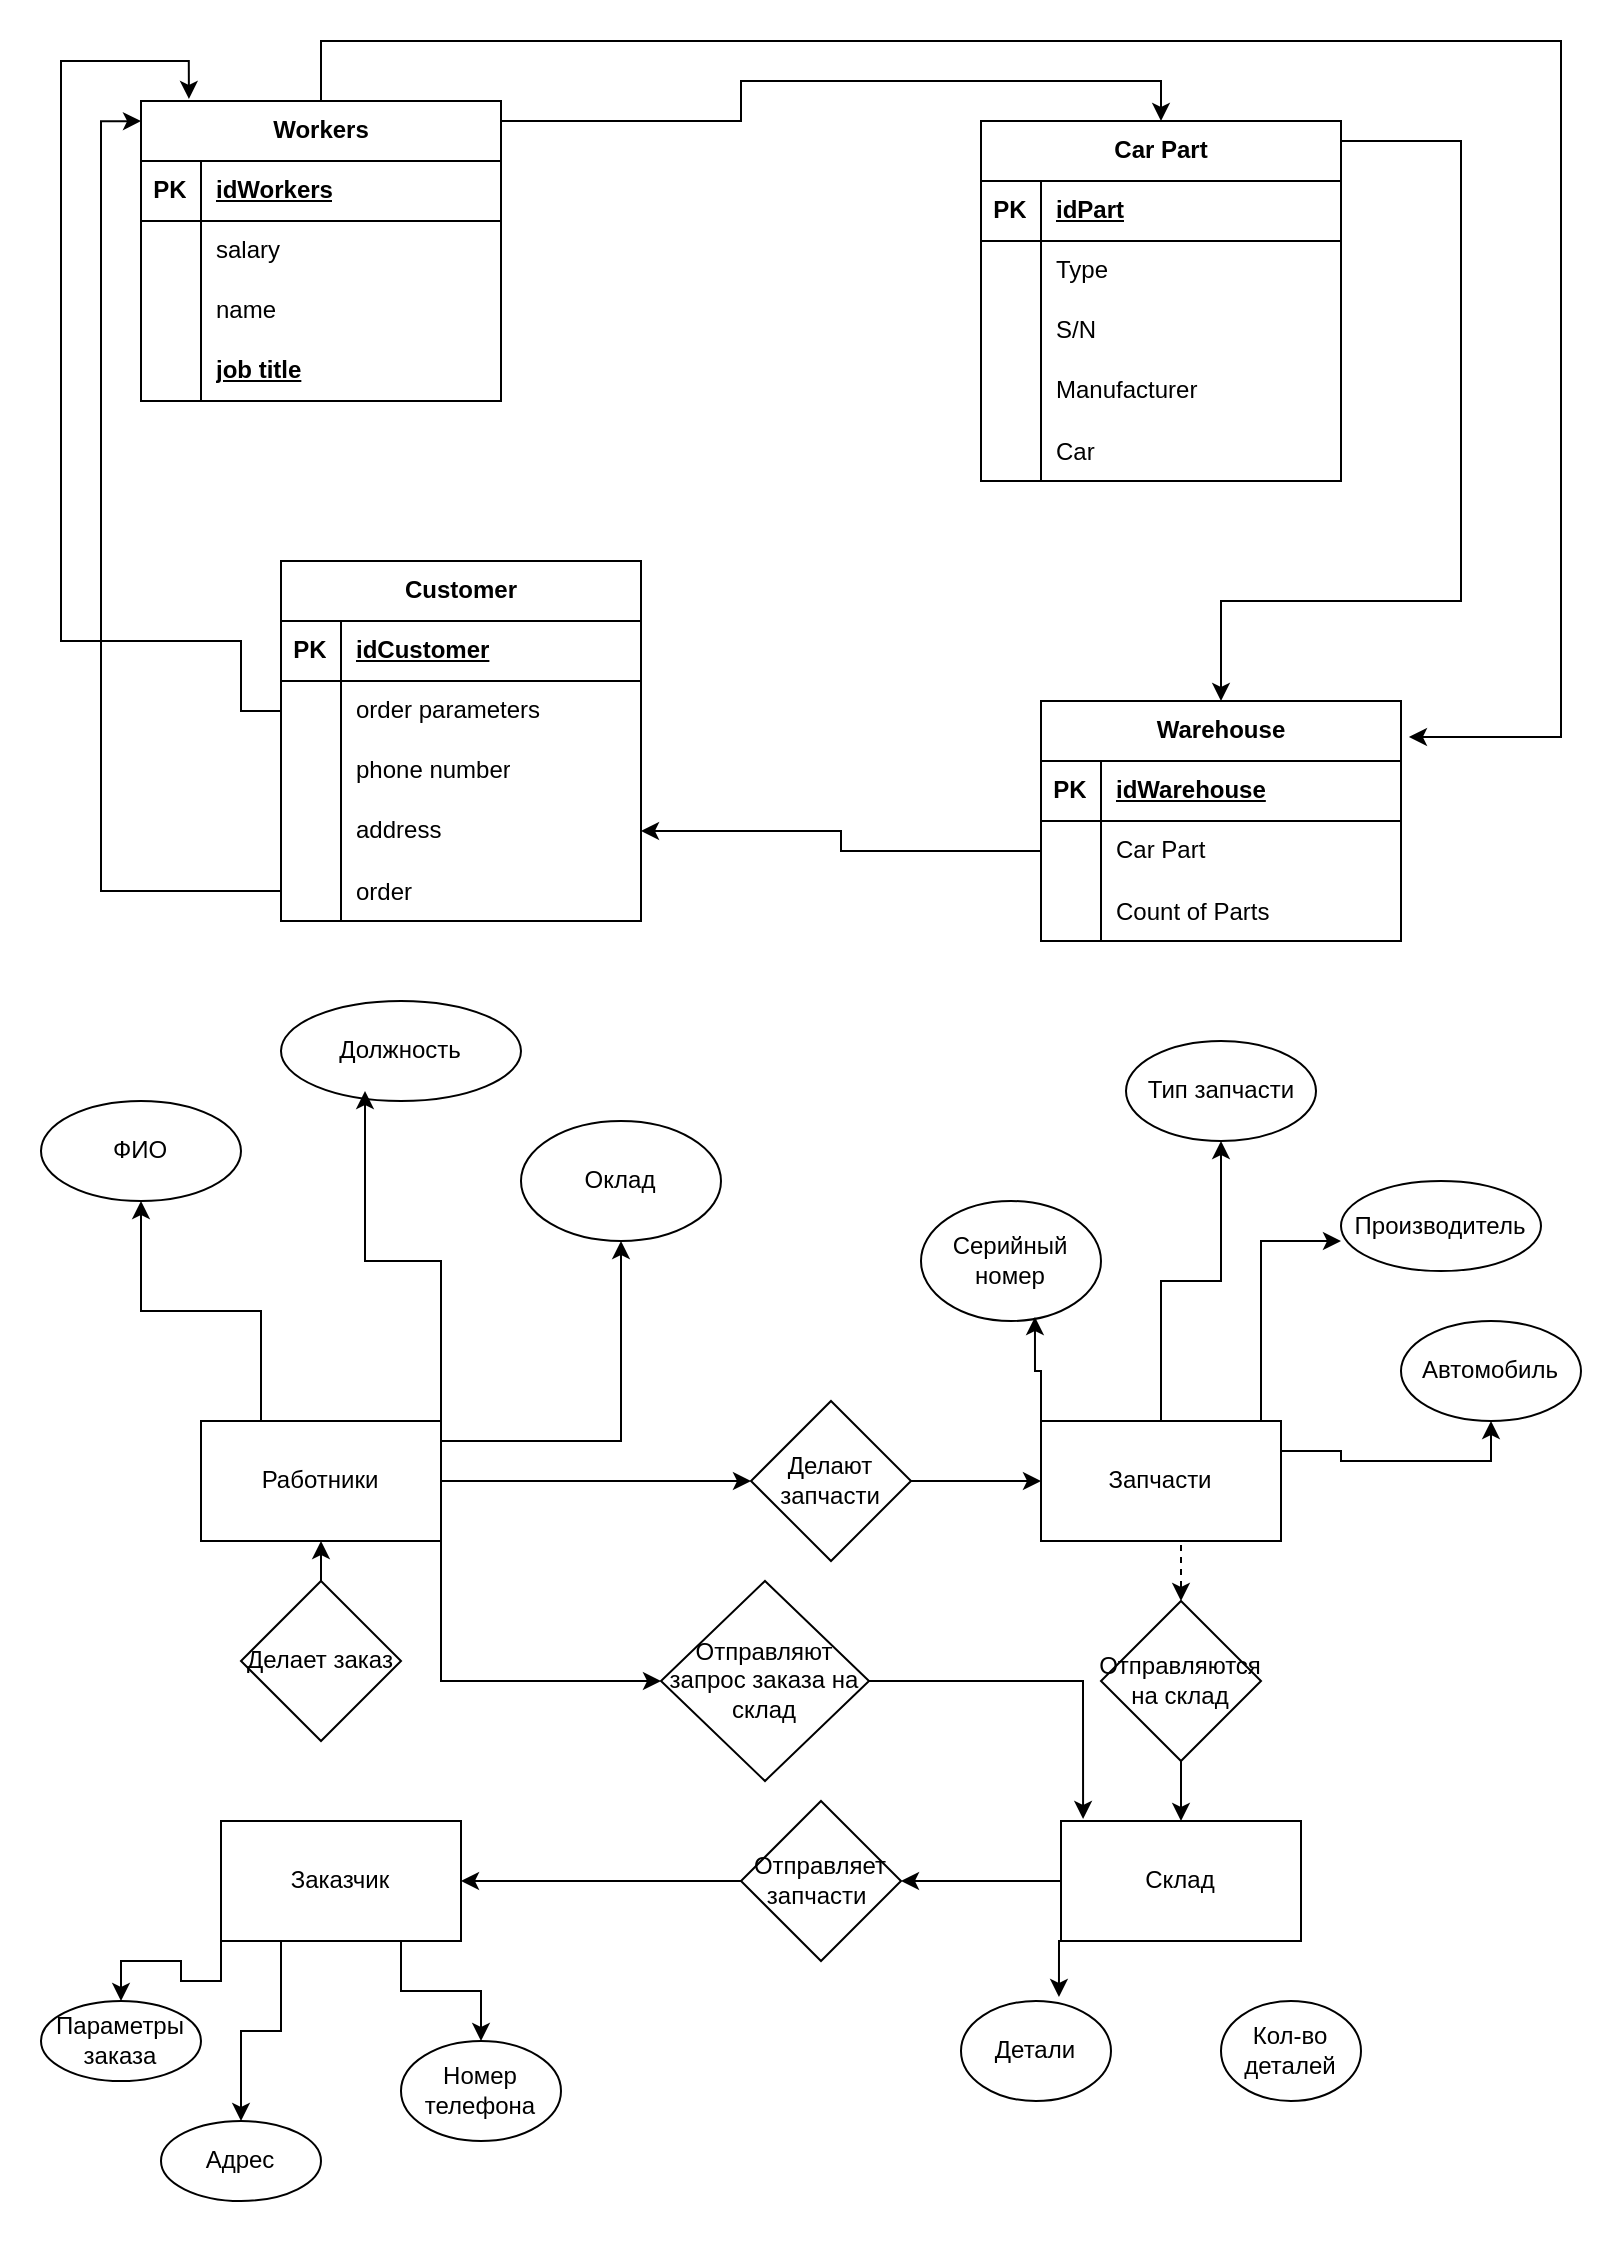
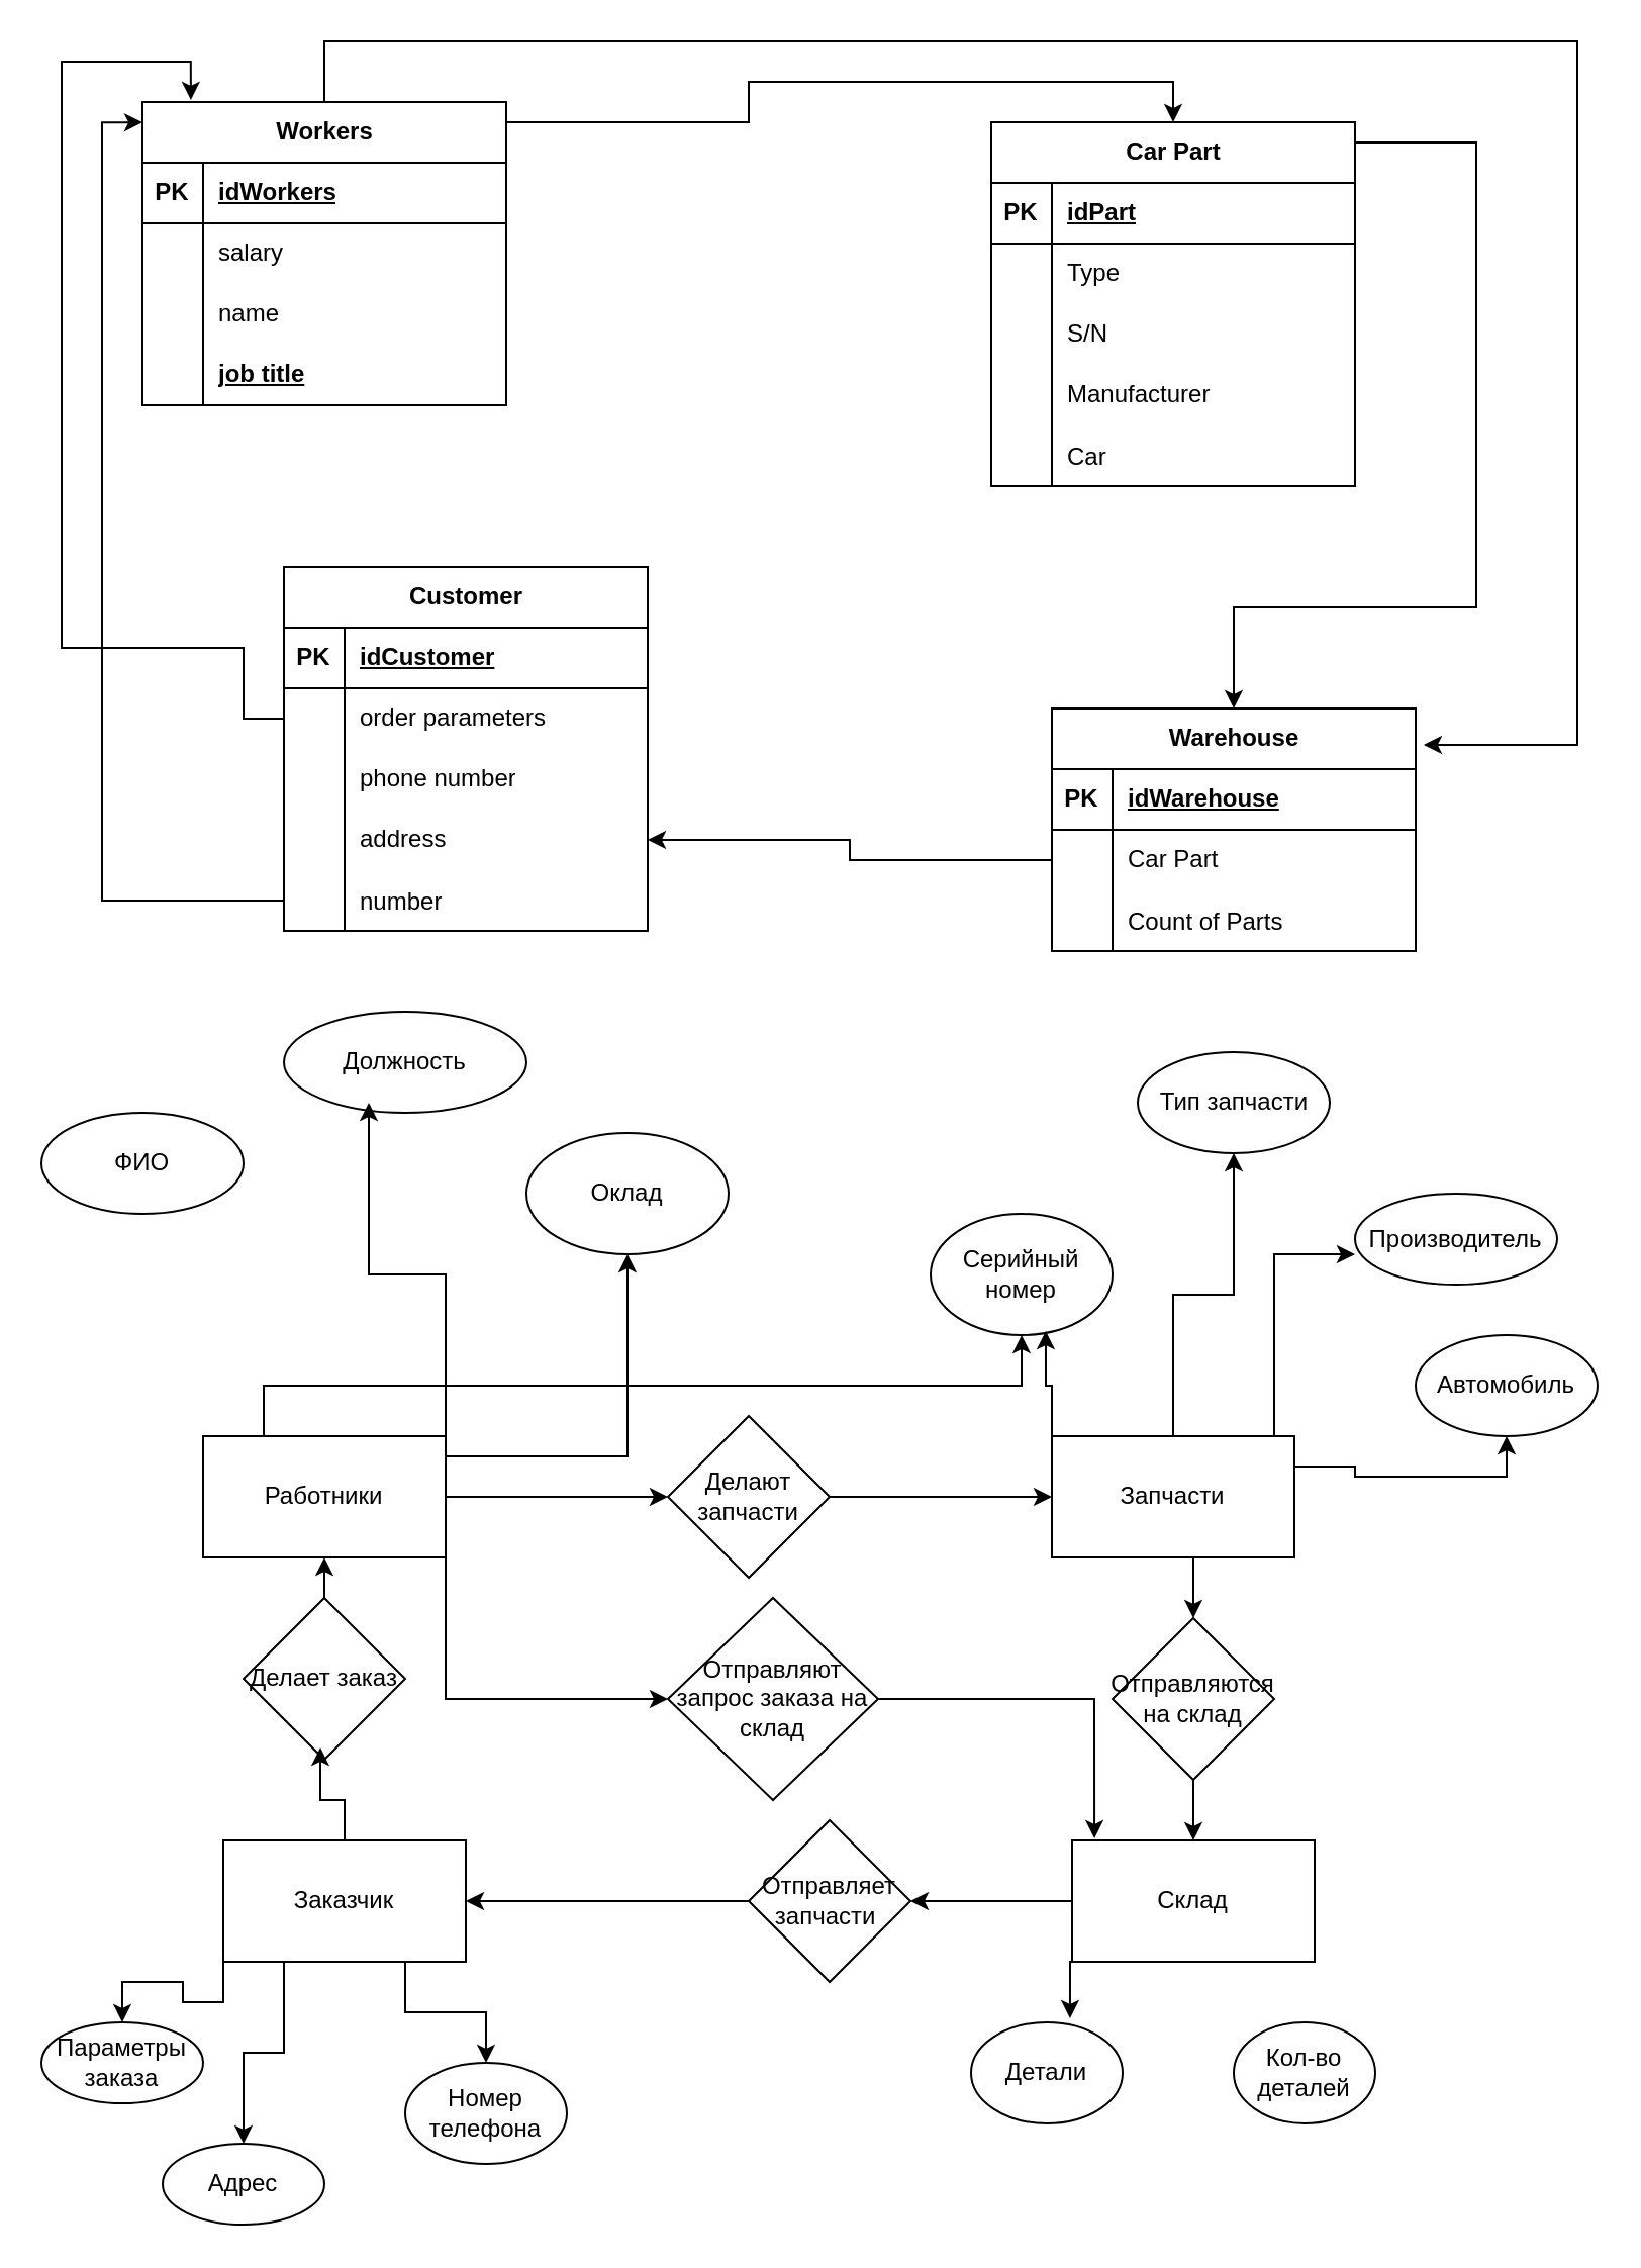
- <mxCell id="47" value="order" style="shape=partialRectangle;connectable=0;fillColor=none;top=0;left=0;bottom=0;right=0;align=left;spacingLeft=6;overflow=hidden;" vertex="1" parent="45"><mxGeometry x="30" width="150" height="30" as="geometry"><mxRectangle width="150" height="30" as="alternateBounds" /></mxGeometry></mxCell>
+ <mxCell id="47" value="number" style="shape=partialRectangle;connectable=0;fillColor=none;top=0;left=0;bottom=0;right=0;align=left;spacingLeft=6;overflow=hidden;" vertex="1" parent="45"><mxGeometry x="30" width="150" height="30" as="geometry"><mxRectangle width="150" height="30" as="alternateBounds" /></mxGeometry></mxCell>
- <mxCell id="60" style="edgeStyle=orthogonalEdgeStyle;rounded=0;orthogonalLoop=1;jettySize=auto;html=1;exitX=0.25;exitY=0;exitDx=0;exitDy=0;entryX=0.5;entryY=1;entryDx=0;entryDy=0;" edge="1" parent="1" source="64" target="75"><mxGeometry relative="1" as="geometry" /></mxCell>
+ <mxCell id="60" style="edgeStyle=orthogonalEdgeStyle;rounded=0;orthogonalLoop=1;jettySize=auto;html=1;exitX=0.25;exitY=0;exitDx=0;exitDy=0;" edge="1" parent="1" source="64" target="94"><mxGeometry relative="1" as="geometry" /></mxCell>
- <mxCell id="80" value="Делают запчасти" style="rhombus;whiteSpace=wrap;html=1;" vertex="1" parent="1"><mxGeometry x="375" y="700" width="80" height="80" as="geometry" /></mxCell>
+ <mxCell id="80" value="Делают запчасти" style="rhombus;whiteSpace=wrap;html=1;" vertex="1" parent="1"><mxGeometry x="330" y="700" width="80" height="80" as="geometry" /></mxCell>
- <mxCell id="65" style="edgeStyle=orthogonalEdgeStyle;rounded=0;orthogonalLoop=1;jettySize=auto;html=1;exitX=0.5;exitY=1;exitDx=0;exitDy=0;entryX=0.5;entryY=0;entryDx=0;entryDy=0;dashed=1;" edge="1" parent="1" source="68" target="84"><mxGeometry relative="1" as="geometry" /></mxCell>
+ <mxCell id="65" style="edgeStyle=orthogonalEdgeStyle;rounded=0;orthogonalLoop=1;jettySize=auto;html=1;exitX=0.5;exitY=1;exitDx=0;exitDy=0;entryX=0.5;entryY=0;entryDx=0;entryDy=0;" edge="1" parent="1" source="68" target="84"><mxGeometry relative="1" as="geometry" /></mxCell>
+ <mxCell id="87" style="edgeStyle=orthogonalEdgeStyle;rounded=0;orthogonalLoop=1;jettySize=auto;html=1;exitX=0.5;exitY=0;exitDx=0;exitDy=0;entryX=0.475;entryY=0.925;entryDx=0;entryDy=0;entryPerimeter=0;" edge="1" parent="1" source="72" target="86"><mxGeometry relative="1" as="geometry" /></mxCell>
